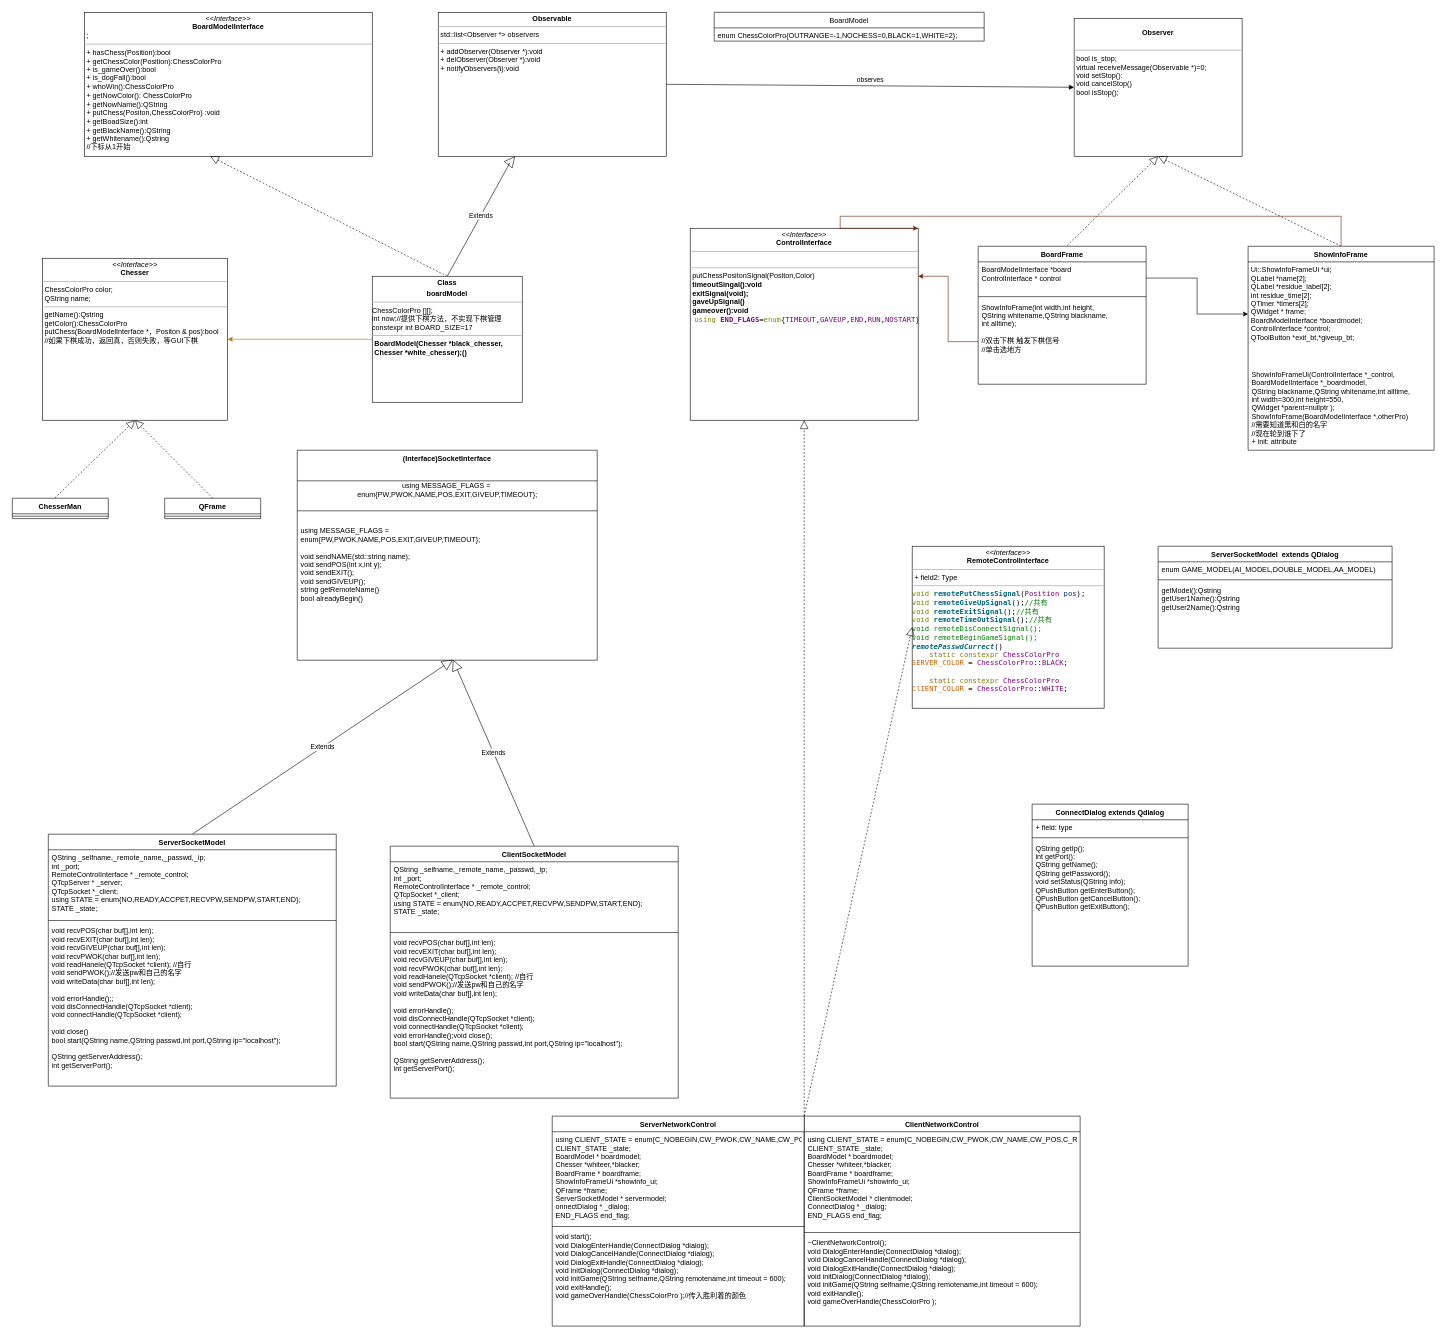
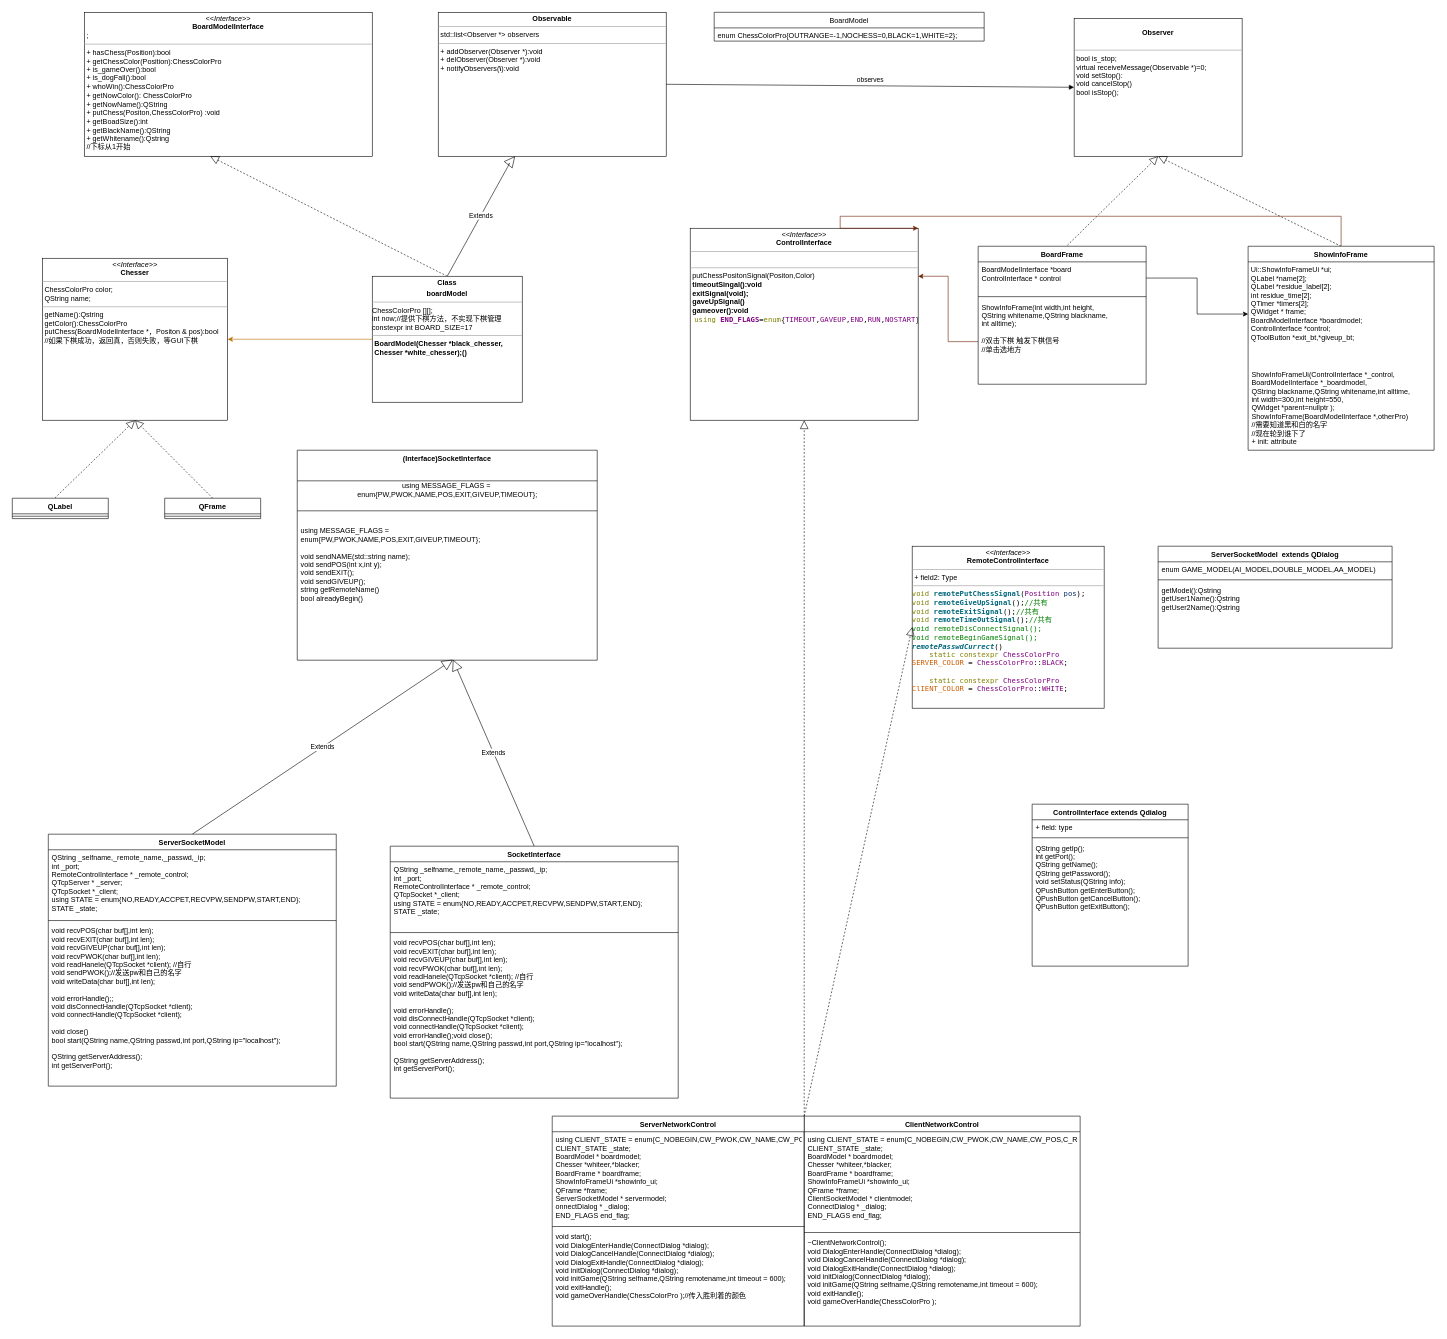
- <mxCell id="17" value="ChesserMan" style="swimlane;fontStyle=1;align=center;verticalAlign=top;childLayout=stackLayout;horizontal=1;startSize=26;horizontalStack=0;resizeParent=1;resizeParentMax=0;resizeLast=0;collapsible=1;marginBottom=0;" parent="1" vertex="1"><mxGeometry y="830" width="160" height="34" as="geometry" x="20" /></mxCell>
+ <mxCell id="17" value="QLabel" style="swimlane;fontStyle=1;align=center;verticalAlign=top;childLayout=stackLayout;horizontal=1;startSize=26;horizontalStack=0;resizeParent=1;resizeParentMax=0;resizeLast=0;collapsible=1;marginBottom=0;" parent="1" vertex="1"><mxGeometry y="830" width="160" height="34" as="geometry" x="20" /></mxCell>
- <mxCell id="41" value="ConnectDialog extends Qdialog" style="swimlane;fontStyle=1;align=center;verticalAlign=top;childLayout=stackLayout;horizontal=1;startSize=26;horizontalStack=0;resizeParent=1;resizeParentMax=0;resizeLast=0;collapsible=1;marginBottom=0;" parent="1" vertex="1"><mxGeometry x="1720" y="1340" width="260" height="270" as="geometry" /></mxCell>
+ <mxCell id="41" value="ControlInterface extends Qdialog" style="swimlane;fontStyle=1;align=center;verticalAlign=top;childLayout=stackLayout;horizontal=1;startSize=26;horizontalStack=0;resizeParent=1;resizeParentMax=0;resizeLast=0;collapsible=1;marginBottom=0;" parent="1" vertex="1"><mxGeometry x="1720" y="1340" width="260" height="270" as="geometry" /></mxCell>
- <mxCell id="61" value="ClientSocketModel" style="swimlane;fontStyle=1;align=center;verticalAlign=top;childLayout=stackLayout;horizontal=1;startSize=26;horizontalStack=0;resizeParent=1;resizeParentMax=0;resizeLast=0;collapsible=1;marginBottom=0;" vertex="1" parent="1"><mxGeometry x="650" y="1410" width="480" height="420" as="geometry" /></mxCell>
+ <mxCell id="61" value="SocketInterface" style="swimlane;fontStyle=1;align=center;verticalAlign=top;childLayout=stackLayout;horizontal=1;startSize=26;horizontalStack=0;resizeParent=1;resizeParentMax=0;resizeLast=0;collapsible=1;marginBottom=0;" vertex="1" parent="1"><mxGeometry x="650" y="1410" width="480" height="420" as="geometry" /></mxCell>
